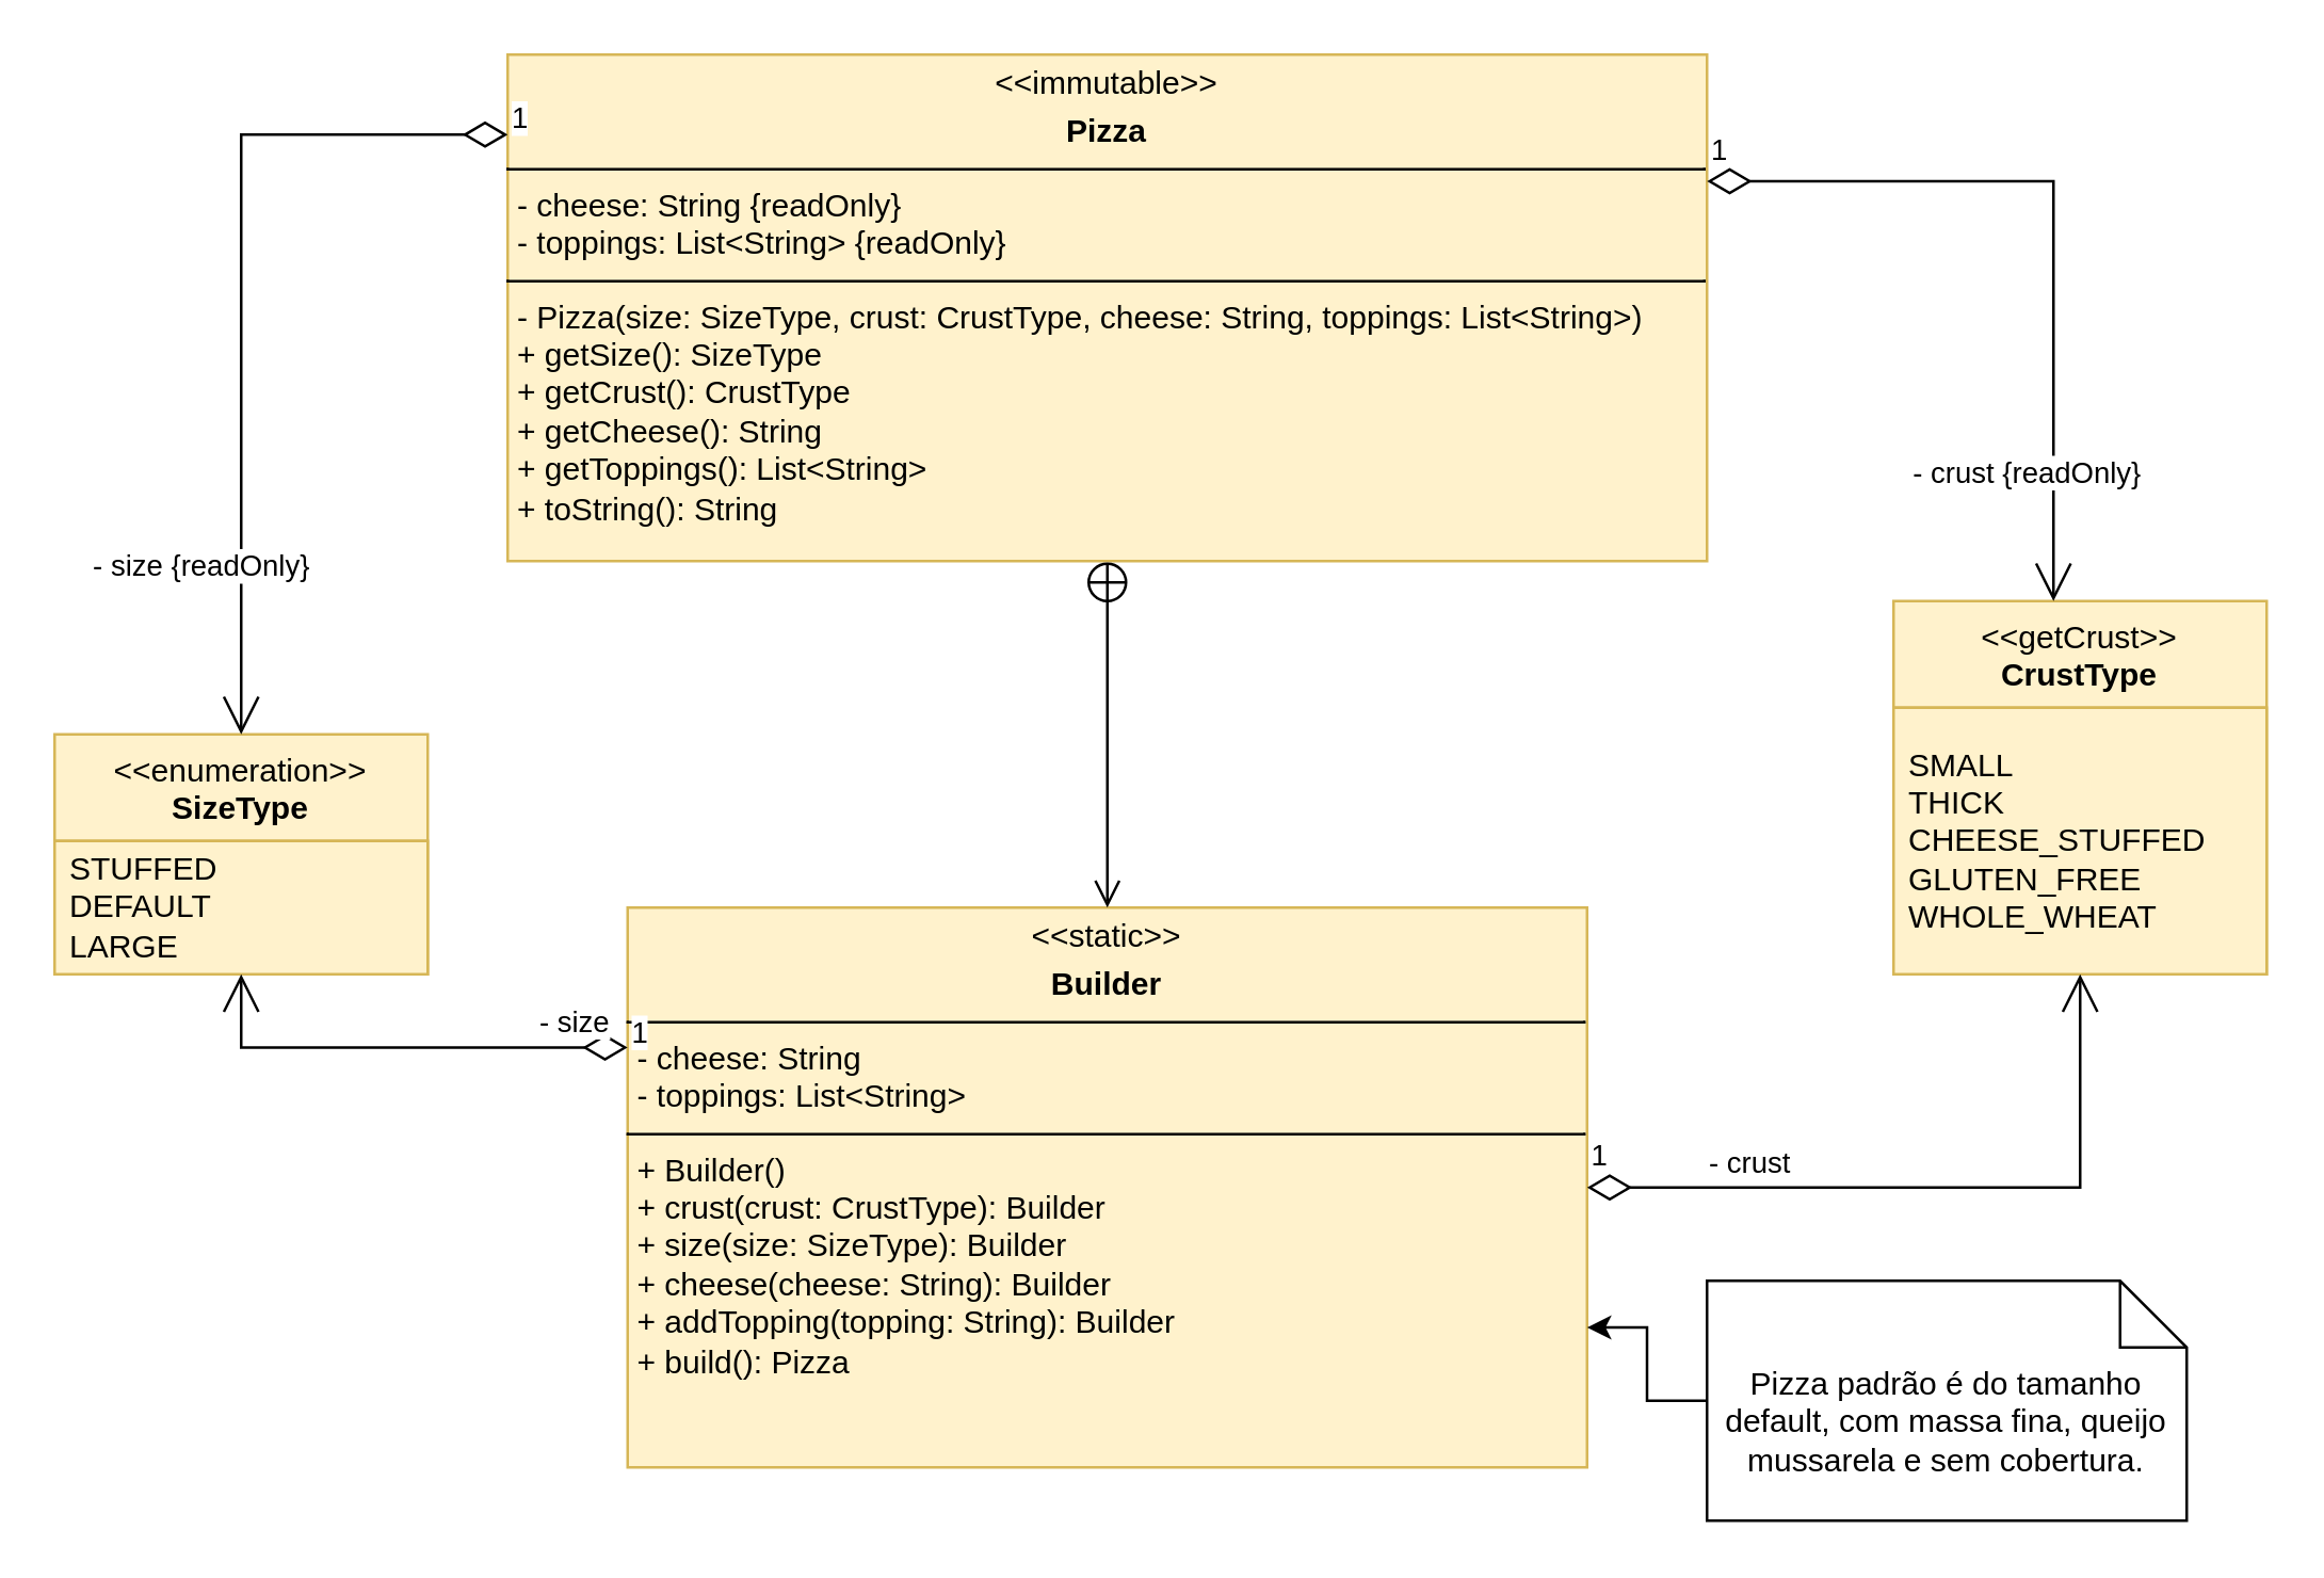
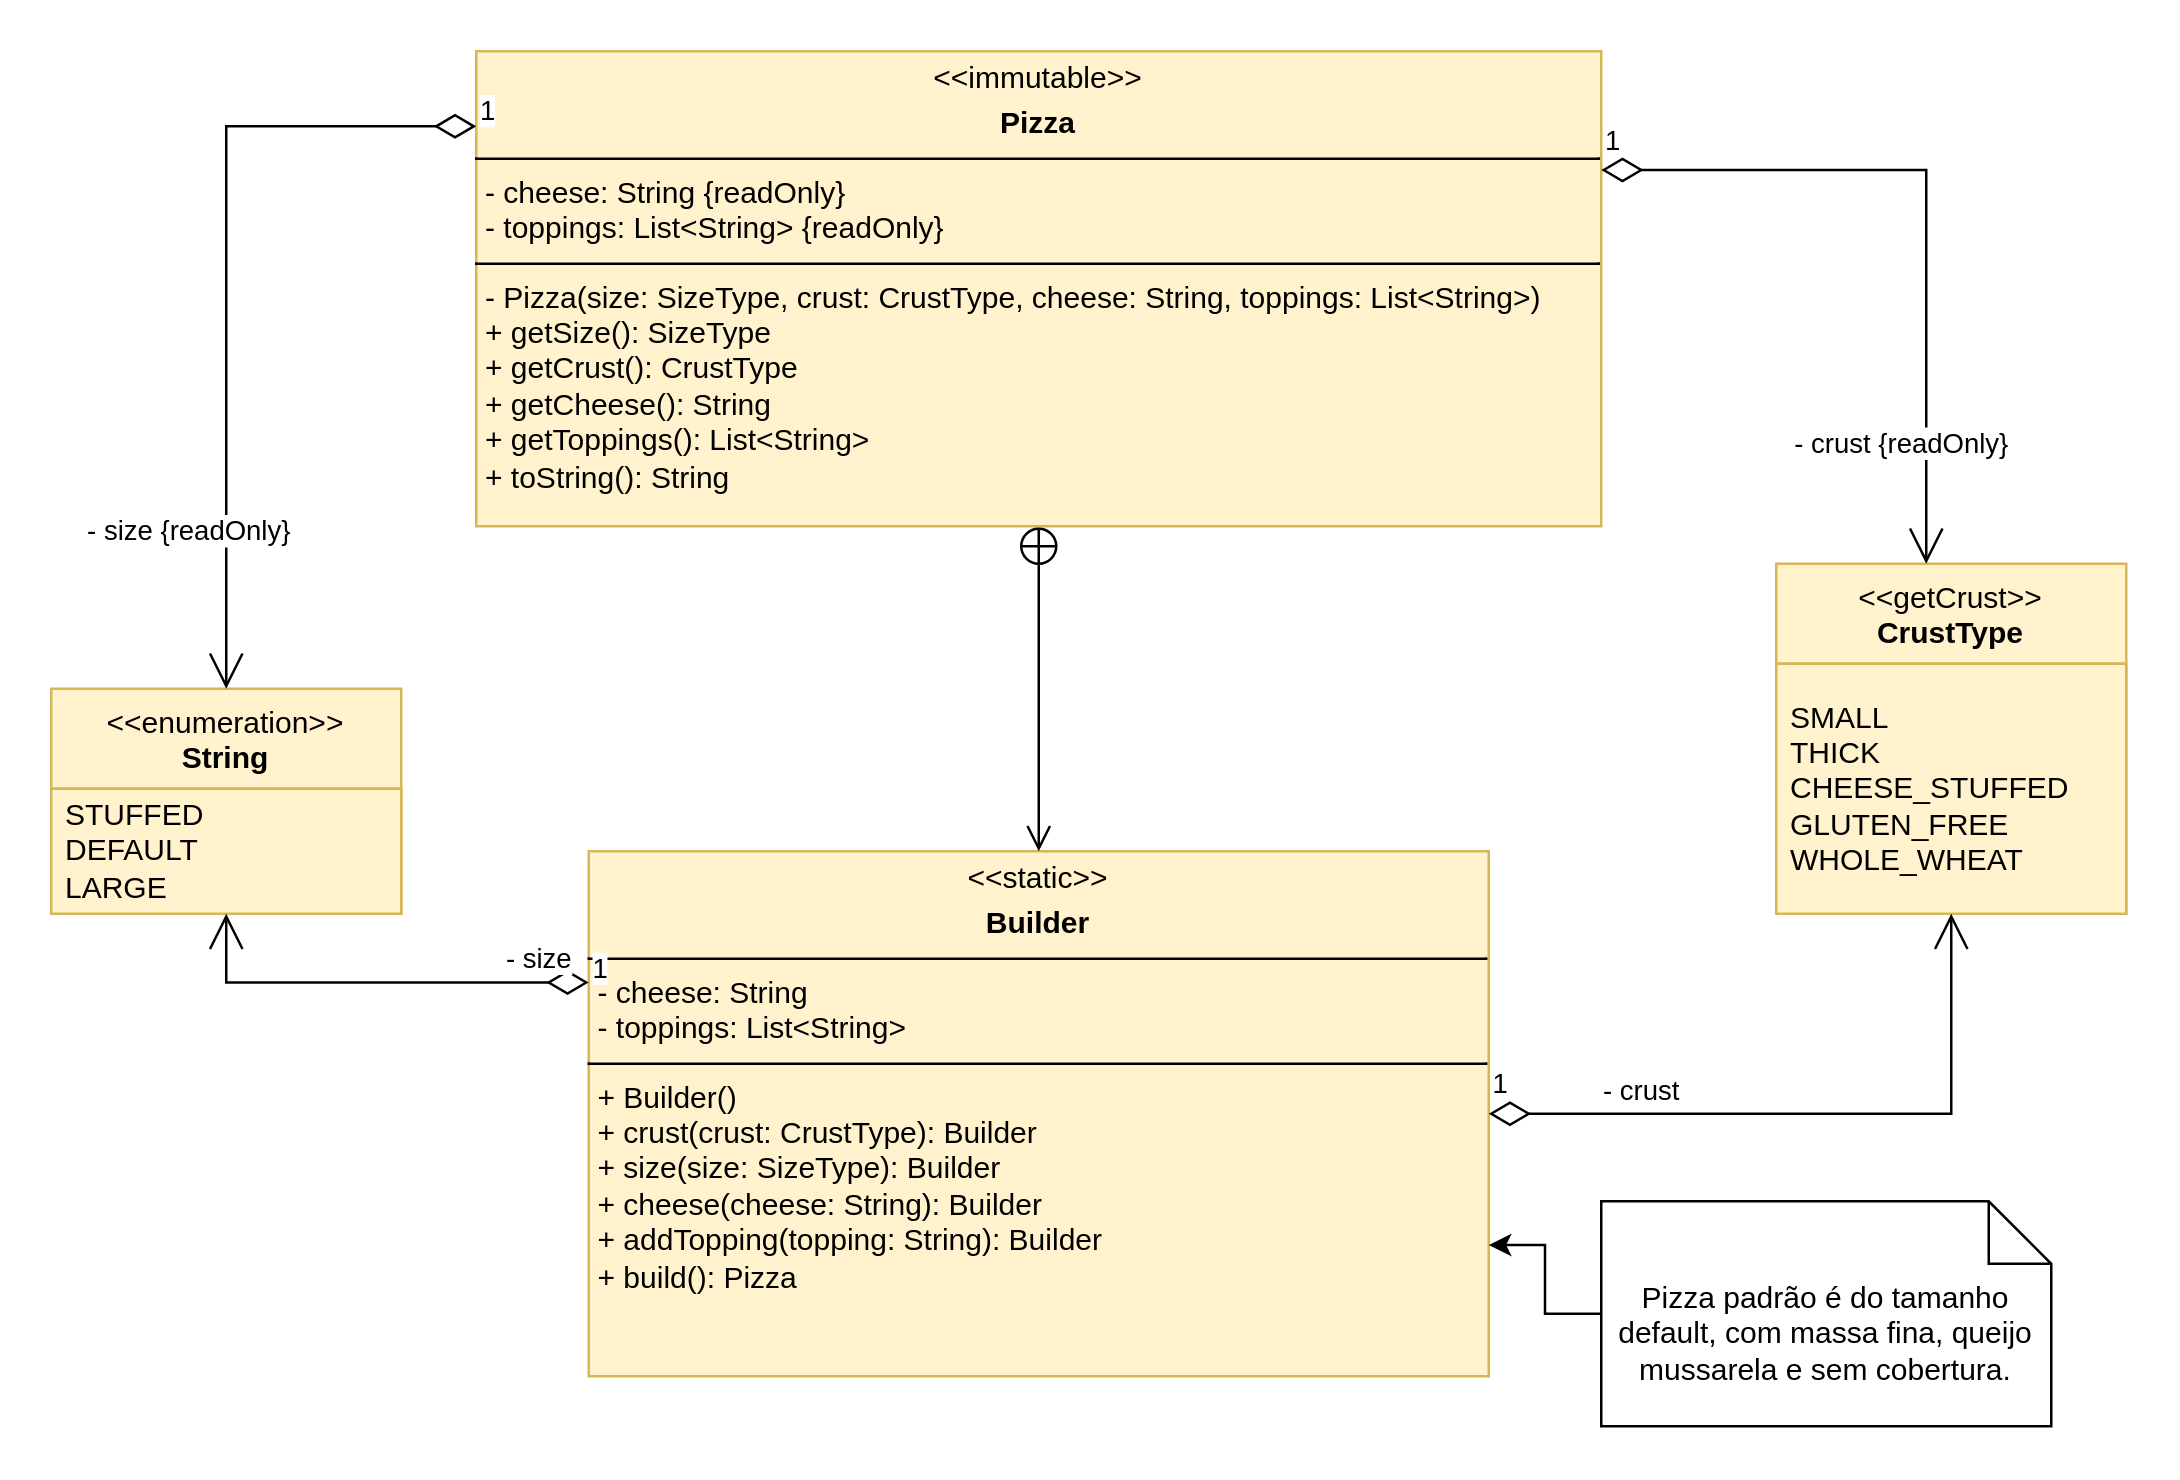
- <mxCell id="3" value="&lt;div&gt;&amp;lt;&amp;lt;enumeration&amp;gt;&amp;gt;&lt;b&gt;&lt;br&gt;&lt;/b&gt;&lt;/div&gt;&lt;div&gt;&lt;b&gt;SizeType&lt;/b&gt;&lt;/div&gt;" style="swimlane;fontStyle=0;align=center;verticalAlign=top;childLayout=stackLayout;horizontal=1;startSize=40;horizontalStack=0;resizeParent=1;resizeParentMax=0;resizeLast=0;collapsible=0;marginBottom=0;html=1;whiteSpace=wrap;fillColor=#fff2cc;strokeColor=#d6b656;" vertex="1" parent="1"><mxGeometry x="20" y="275" width="140" height="90" as="geometry" /></mxCell>
+ <mxCell id="3" value="&lt;div&gt;&amp;lt;&amp;lt;enumeration&amp;gt;&amp;gt;&lt;b&gt;&lt;br&gt;&lt;/b&gt;&lt;/div&gt;&lt;div&gt;&lt;b&gt;String&lt;/b&gt;&lt;/div&gt;" style="swimlane;fontStyle=0;align=center;verticalAlign=top;childLayout=stackLayout;horizontal=1;startSize=40;horizontalStack=0;resizeParent=1;resizeParentMax=0;resizeLast=0;collapsible=0;marginBottom=0;html=1;whiteSpace=wrap;fillColor=#fff2cc;strokeColor=#d6b656;" vertex="1" parent="1"><mxGeometry x="20" y="275" width="140" height="90" as="geometry" /></mxCell>
